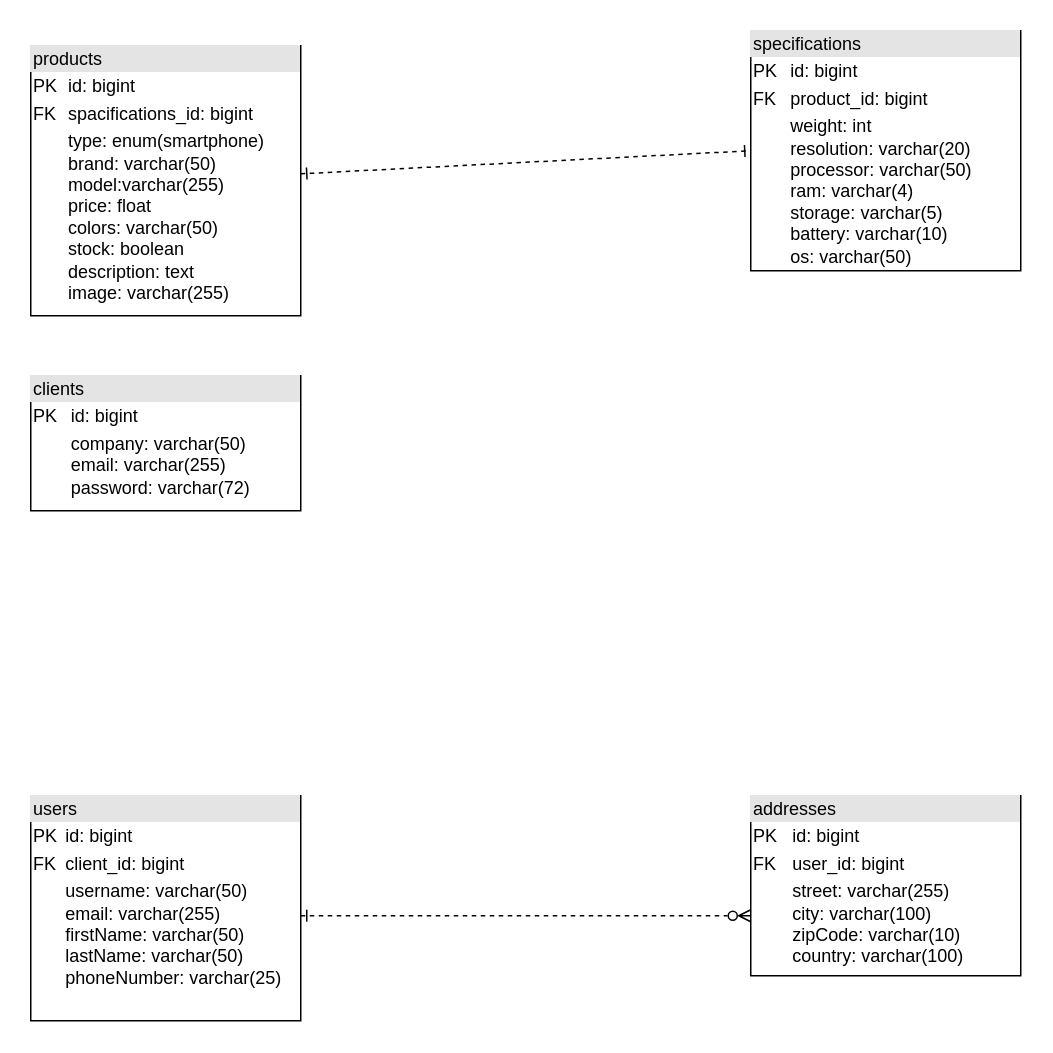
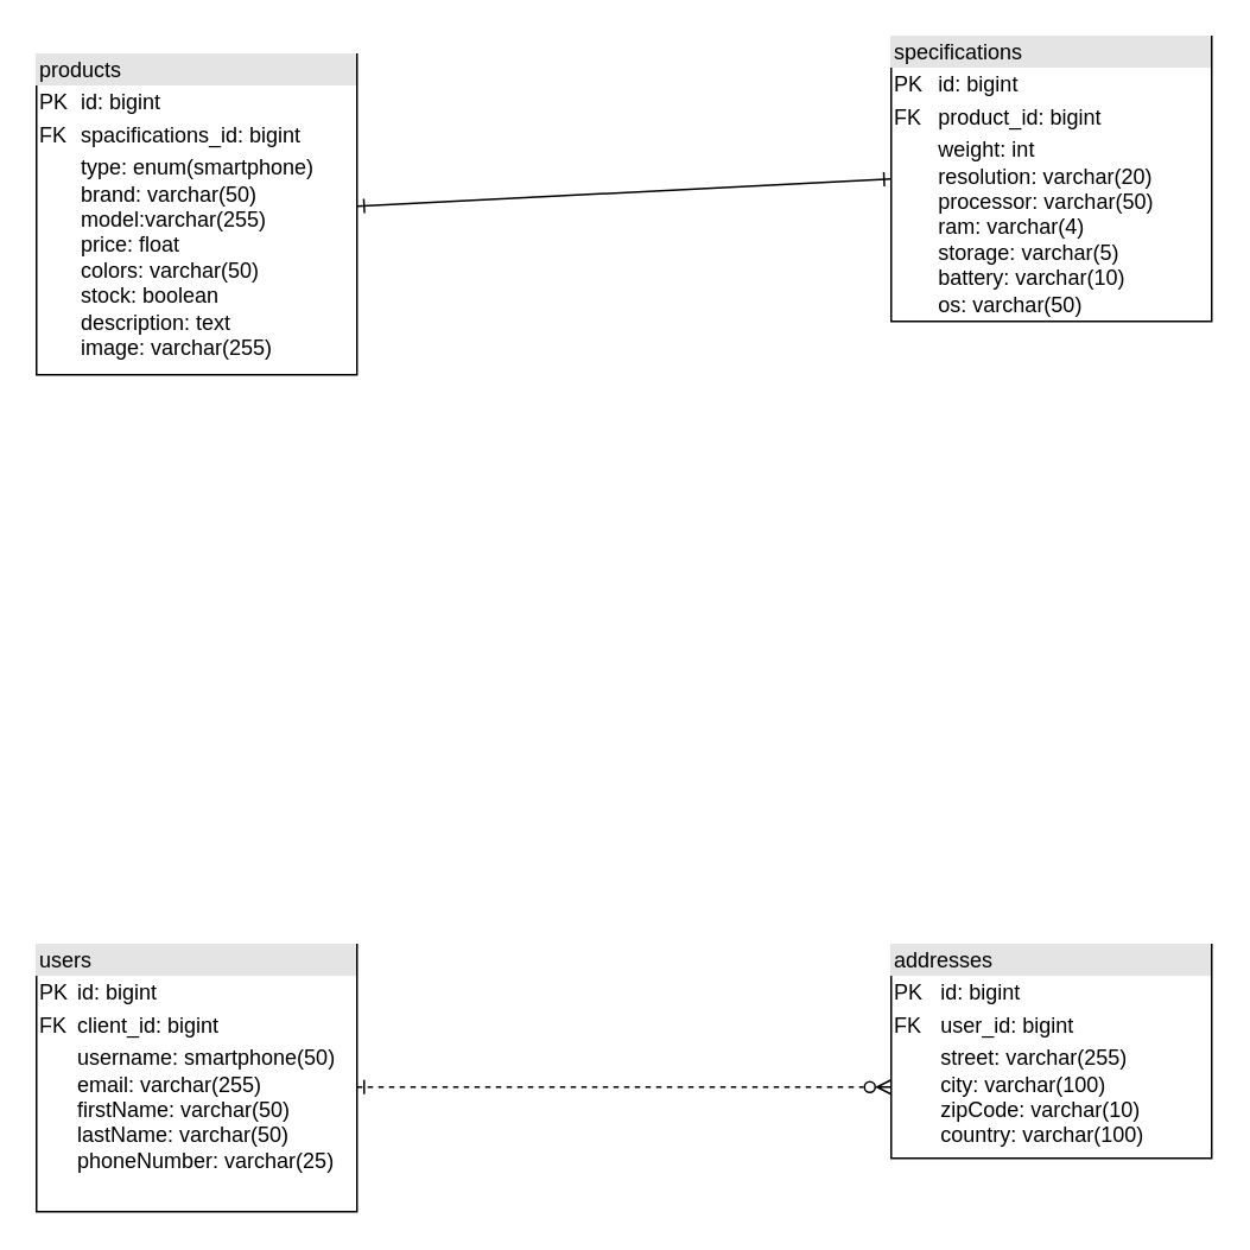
- <mxCell id="5" style="rounded=0;orthogonalLoop=1;jettySize=auto;html=1;entryX=0;entryY=0.5;entryDx=0;entryDy=0;dashed=1;startArrow=ERone;startFill=0;endArrow=ERone;endFill=0;" parent="1" source="6" target="4" edge="1"><mxGeometry relative="1" as="geometry" /></mxCell>
+ <mxCell id="5" style="rounded=0;orthogonalLoop=1;jettySize=auto;html=1;entryX=0;entryY=0.5;entryDx=0;entryDy=0;dashed=0;startArrow=ERone;startFill=0;endArrow=ERone;endFill=0;" parent="1" source="6" target="4" edge="1"><mxGeometry relative="1" as="geometry" /></mxCell>
- <mxCell id="8" value="&lt;div style=&quot;box-sizing:border-box;width:100%;background:#e4e4e4;padding:2px;&quot;&gt;clients&lt;/div&gt;&lt;table style=&quot;width:100%;font-size:1em;&quot; cellpadding=&quot;2&quot; cellspacing=&quot;0&quot;&gt;&lt;tbody&gt;&lt;tr&gt;&lt;td&gt;PK&lt;/td&gt;&lt;td&gt;id: bigint&lt;/td&gt;&lt;/tr&gt;&lt;tr&gt;&lt;td&gt;&lt;/td&gt;&lt;td&gt;company: varchar(50)&lt;br&gt;email: varchar(255)&lt;br&gt;password: varchar(72)&lt;/td&gt;&lt;/tr&gt;&lt;/tbody&gt;&lt;/table&gt;" style="verticalAlign=top;align=left;overflow=fill;html=1;whiteSpace=wrap;" parent="1" vertex="1"><mxGeometry x="20" y="250" width="180" height="90" as="geometry" /></mxCell>
- <mxCell id="3" value="&lt;div style=&quot;box-sizing:border-box;width:100%;background:#e4e4e4;padding:2px;&quot;&gt;users&lt;/div&gt;&lt;table style=&quot;width:100%;font-size:1em;&quot; cellpadding=&quot;2&quot; cellspacing=&quot;0&quot;&gt;&lt;tbody&gt;&lt;tr&gt;&lt;td&gt;PK&lt;/td&gt;&lt;td&gt;id: bigint&lt;/td&gt;&lt;/tr&gt;&lt;tr&gt;&lt;td&gt;FK&lt;/td&gt;&lt;td&gt;client_id: bigint&lt;/td&gt;&lt;/tr&gt;&lt;tr&gt;&lt;td&gt;&lt;/td&gt;&lt;td&gt;username: varchar(50)&lt;br&gt;email: varchar(255)&lt;br&gt;firstName: varchar(50)&lt;br&gt;lastName: varchar(50)&lt;br&gt;phoneNumber: varchar(25)&lt;br&gt;&lt;/td&gt;&lt;/tr&gt;&lt;/tbody&gt;&lt;/table&gt;" style="verticalAlign=top;align=left;overflow=fill;html=1;whiteSpace=wrap;" parent="1" vertex="1"><mxGeometry x="20" y="530" width="180" height="150" as="geometry" /></mxCell>
+ <mxCell id="3" value="&lt;div style=&quot;box-sizing:border-box;width:100%;background:#e4e4e4;padding:2px;&quot;&gt;users&lt;/div&gt;&lt;table style=&quot;width:100%;font-size:1em;&quot; cellpadding=&quot;2&quot; cellspacing=&quot;0&quot;&gt;&lt;tbody&gt;&lt;tr&gt;&lt;td&gt;PK&lt;/td&gt;&lt;td&gt;id: bigint&lt;/td&gt;&lt;/tr&gt;&lt;tr&gt;&lt;td&gt;FK&lt;/td&gt;&lt;td&gt;client_id: bigint&lt;/td&gt;&lt;/tr&gt;&lt;tr&gt;&lt;td&gt;&lt;/td&gt;&lt;td&gt;username: smartphone(50)&lt;br&gt;email: varchar(255)&lt;br&gt;firstName: varchar(50)&lt;br&gt;lastName: varchar(50)&lt;br&gt;phoneNumber: varchar(25)&lt;br&gt;&lt;/td&gt;&lt;/tr&gt;&lt;/tbody&gt;&lt;/table&gt;" style="verticalAlign=top;align=left;overflow=fill;html=1;whiteSpace=wrap;" parent="1" vertex="1"><mxGeometry x="20" y="530" width="180" height="150" as="geometry" /></mxCell>
